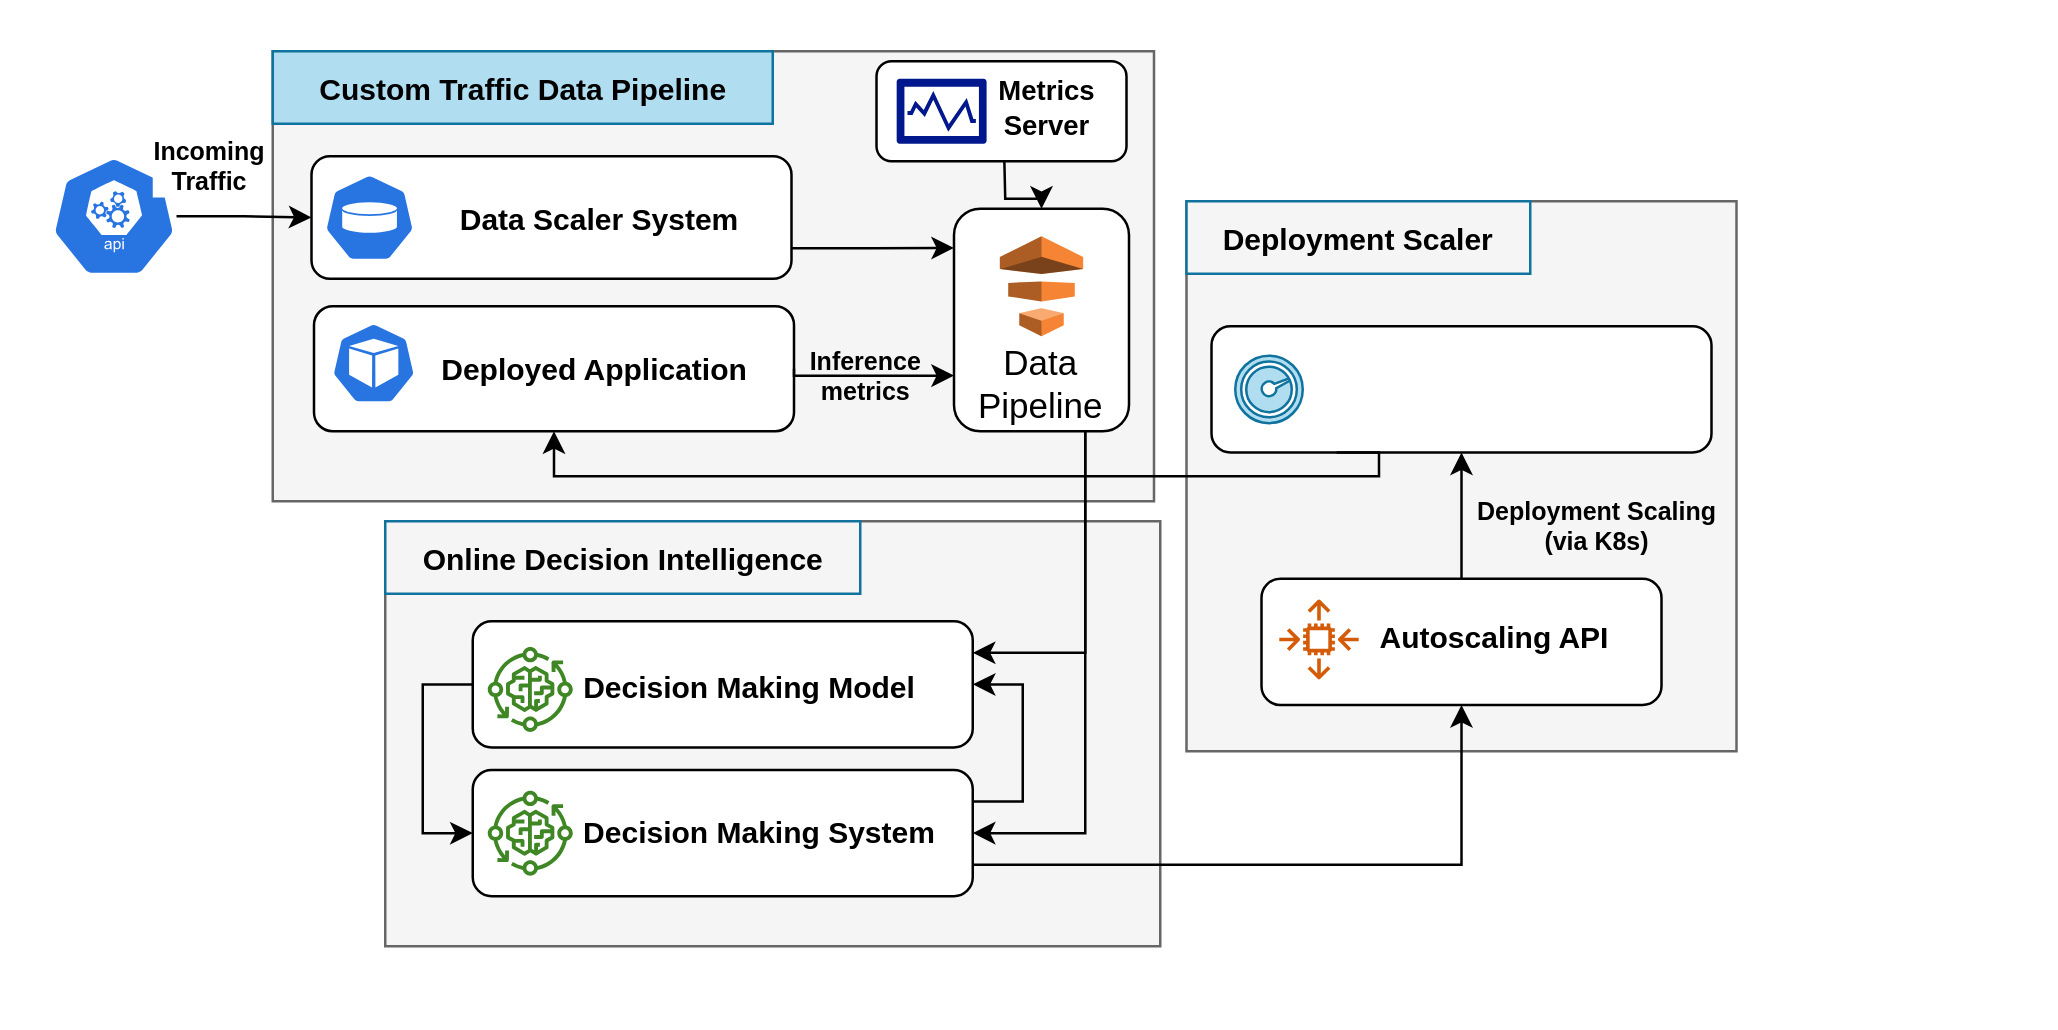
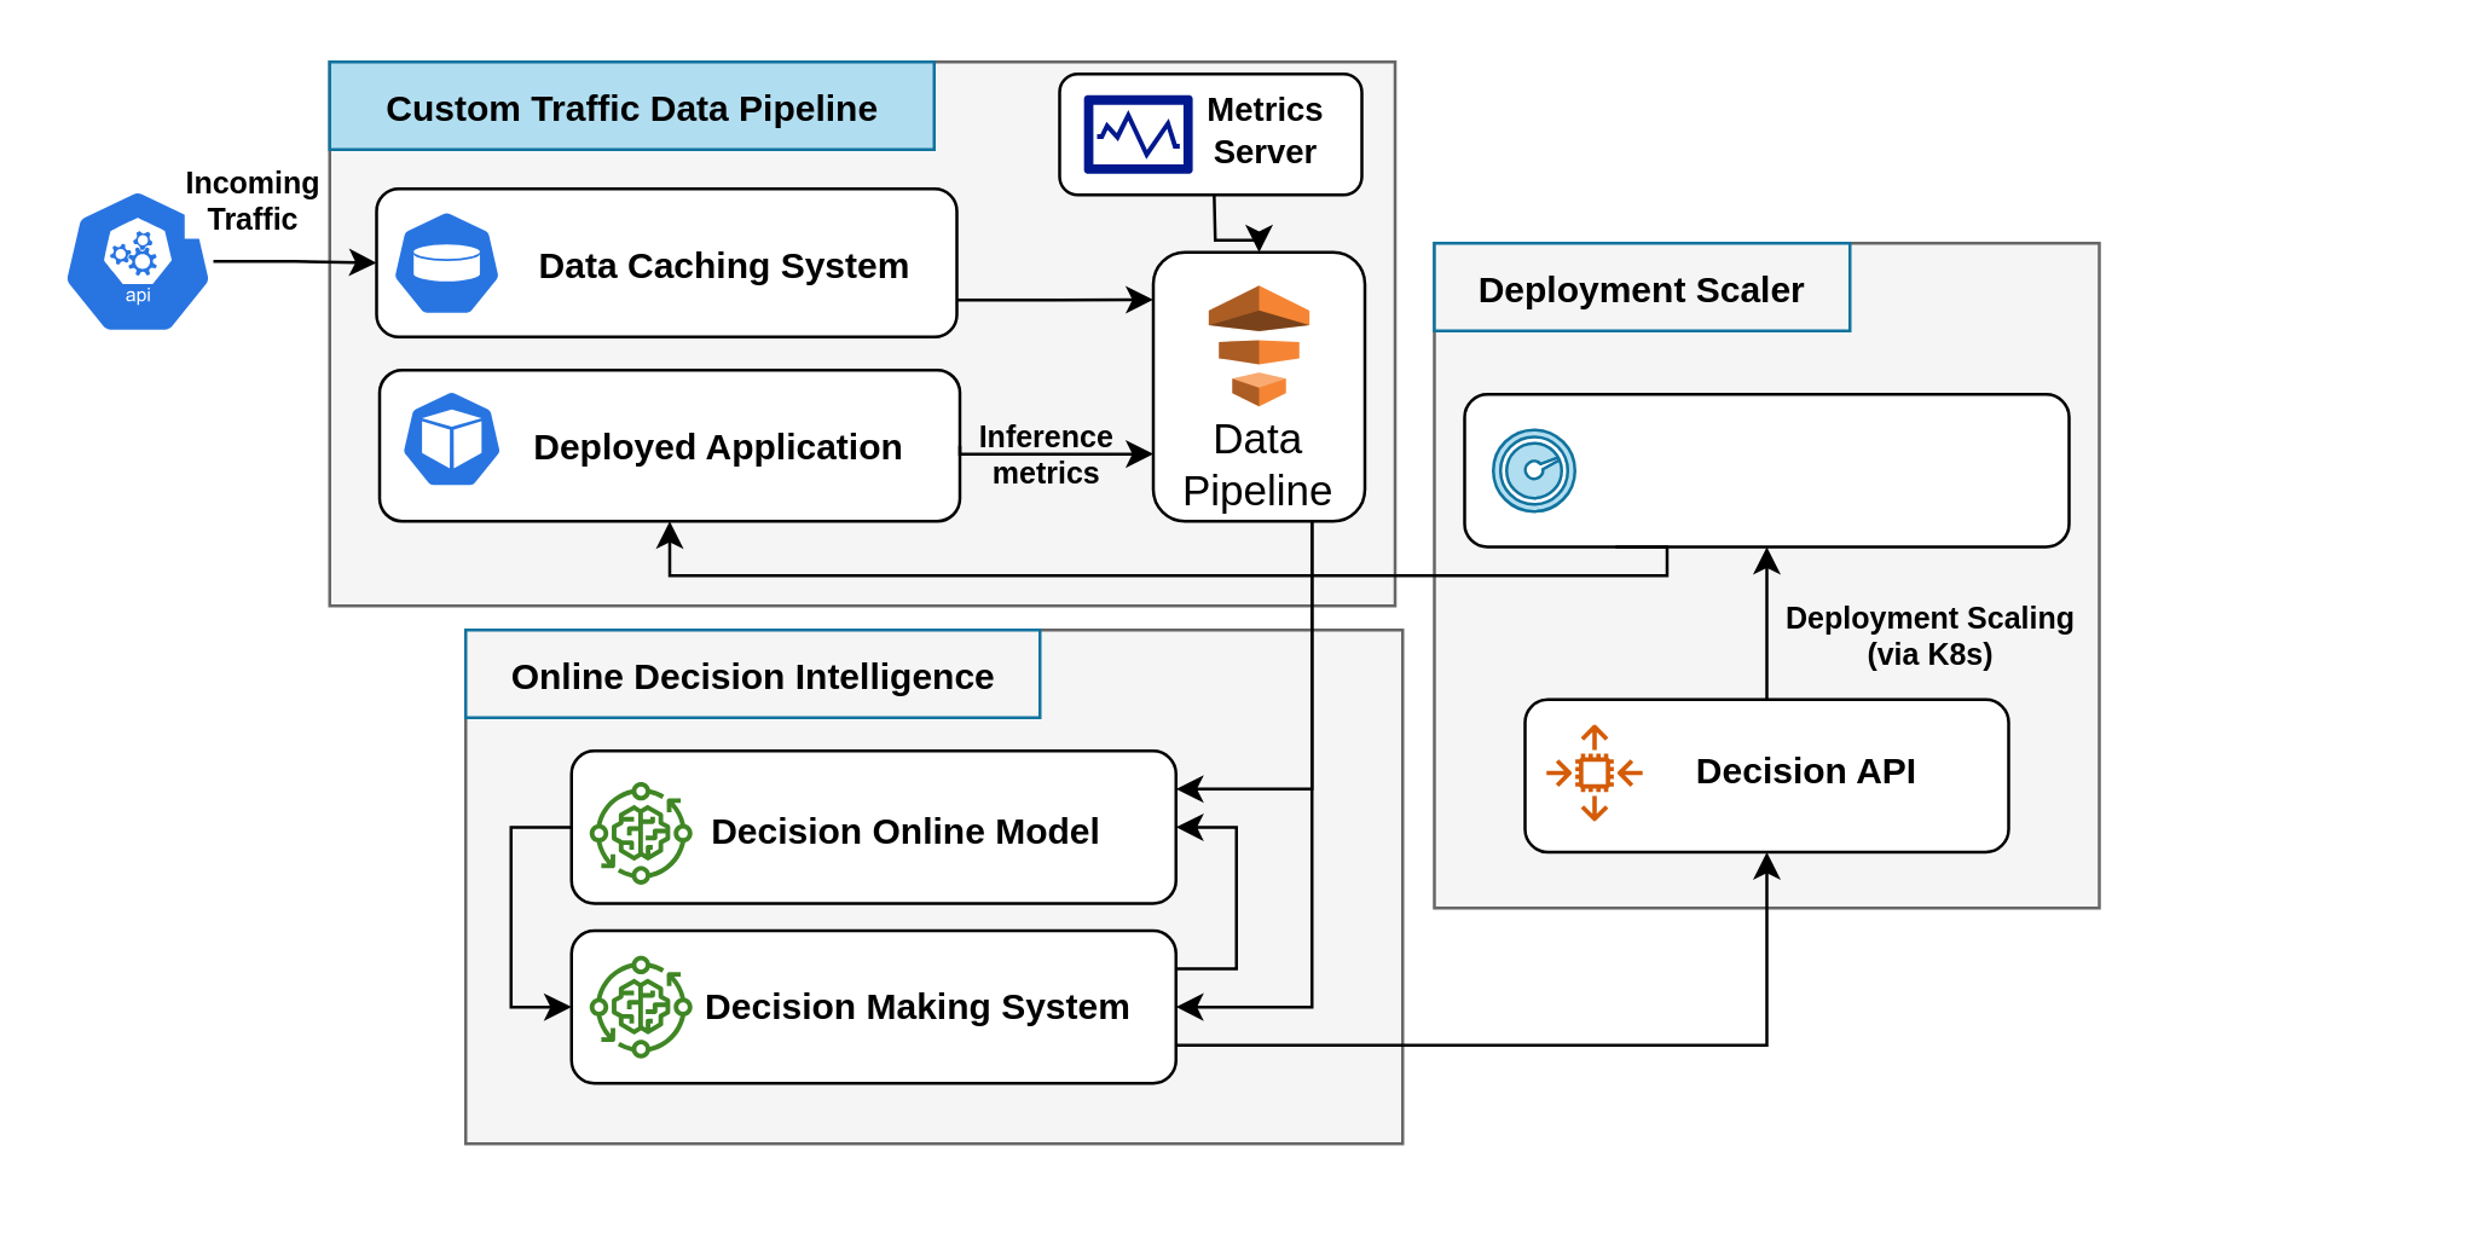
- <mxCell id="8" value="&lt;font style=&quot;font-size: 12px;&quot;&gt;&lt;b&gt;Data Scaler System&lt;/b&gt;&lt;/font&gt;" style="text;html=1;align=center;verticalAlign=middle;resizable=0;points=[];autosize=1;strokeColor=none;fillColor=none;fontSize=14;" vertex="1" parent="5"><mxGeometry x="40.46" y="9.5" width="150" height="30" as="geometry" /></mxCell>
+ <mxCell id="8" value="&lt;font style=&quot;font-size: 12px;&quot;&gt;&lt;b&gt;Data Caching System&lt;/b&gt;&lt;/font&gt;" style="text;html=1;align=center;verticalAlign=middle;resizable=0;points=[];autosize=1;strokeColor=none;fillColor=none;fontSize=14;" vertex="1" parent="5"><mxGeometry x="40.46" y="9.5" width="150" height="30" as="geometry" /></mxCell>
- <mxCell id="45" value="&lt;b&gt;Autoscaling API&lt;/b&gt;" style="text;html=1;align=center;verticalAlign=middle;resizable=0;points=[];autosize=1;strokeColor=none;fillColor=none;fontSize=12;" vertex="1" parent="43"><mxGeometry x="33" y="9.25" width="120" height="30" as="geometry" /></mxCell>
+ <mxCell id="45" value="&lt;b&gt;Decision API&lt;/b&gt;" style="text;html=1;align=center;verticalAlign=middle;resizable=0;points=[];autosize=1;strokeColor=none;fillColor=none;fontSize=12;" vertex="1" parent="43"><mxGeometry x="33" y="9.25" width="120" height="30" as="geometry" /></mxCell>
- <mxCell id="35" value="&lt;b&gt;Decision Making Model&lt;br&gt;&lt;/b&gt;" style="text;html=1;align=center;verticalAlign=middle;resizable=0;points=[];autosize=1;strokeColor=none;fillColor=none;fontSize=12;" vertex="1" parent="28"><mxGeometry x="30" y="12.25" width="160" height="30" as="geometry" /></mxCell>
+ <mxCell id="35" value="&lt;b&gt;Decision Online Model&lt;br&gt;&lt;/b&gt;" style="text;html=1;align=center;verticalAlign=middle;resizable=0;points=[];autosize=1;strokeColor=none;fillColor=none;fontSize=12;" vertex="1" parent="28"><mxGeometry x="30" y="12.25" width="160" height="30" as="geometry" /></mxCell>
